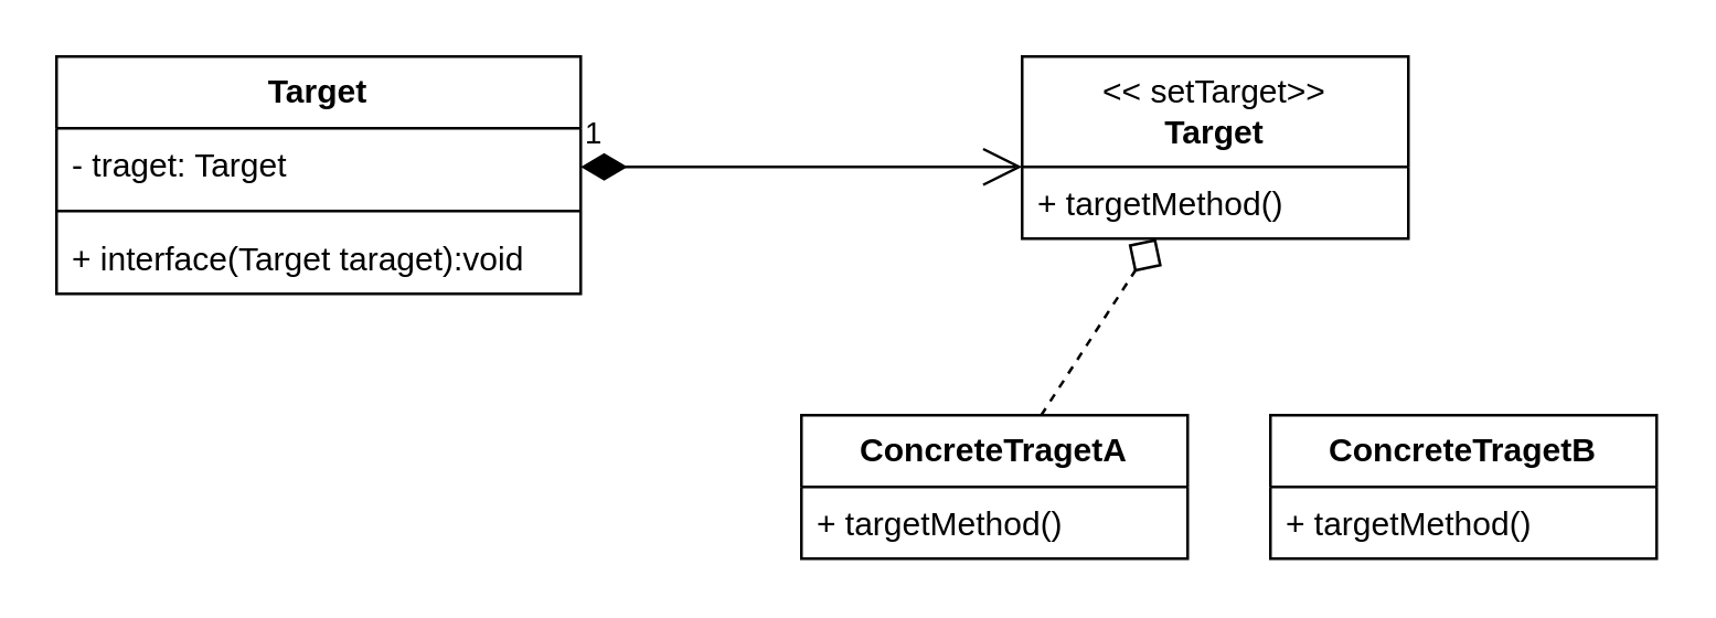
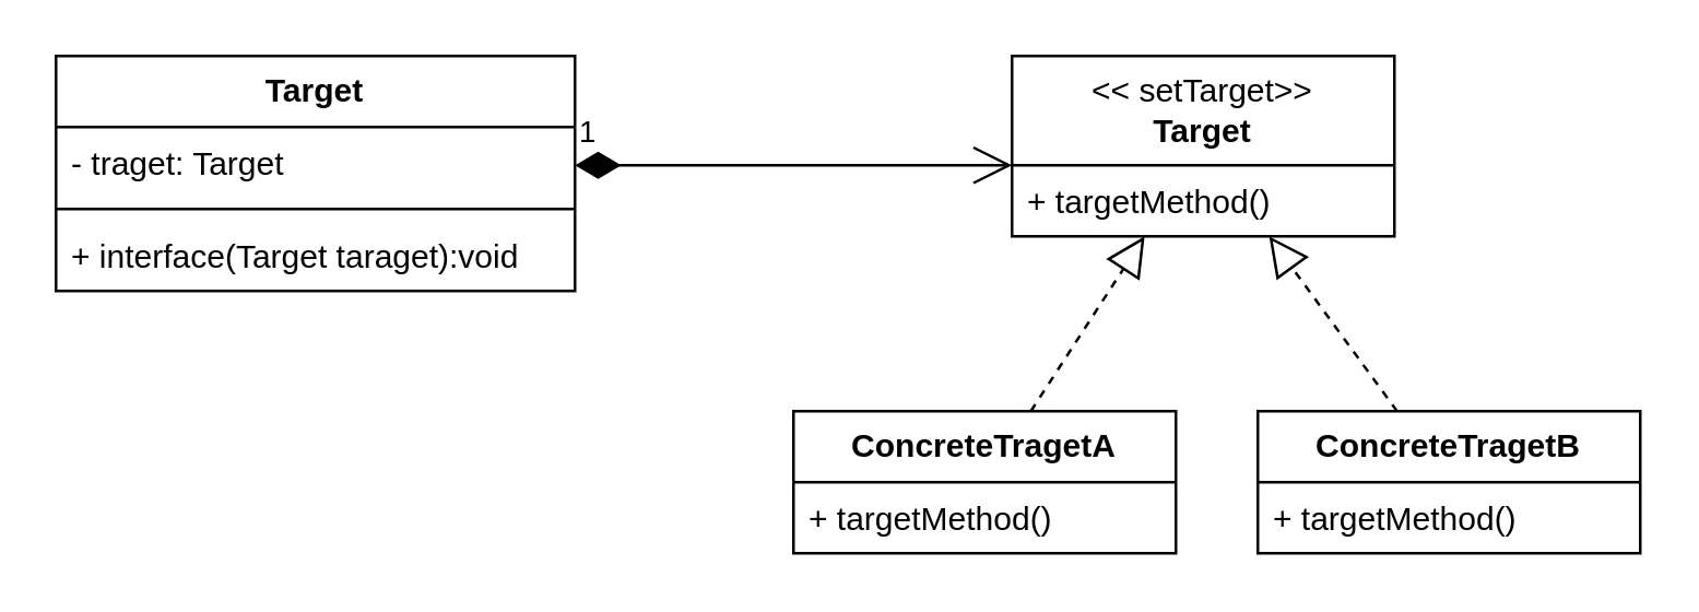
- <mxCell id="13" value="" style="endArrow=diamond;dashed=1;endFill=0;endSize=12;html=1;rounded=0;" edge="1" parent="1" source="9" target="2"><mxGeometry width="160" relative="1" as="geometry"><mxPoint x="220" y="210" as="sourcePoint" /><mxPoint x="380" y="210" as="targetPoint" /></mxGeometry></mxCell>
+ <mxCell id="13" value="" style="endArrow=block;dashed=1;endFill=0;endSize=12;html=1;rounded=0;" edge="1" parent="1" source="9" target="2"><mxGeometry width="160" relative="1" as="geometry"><mxPoint x="220" y="210" as="sourcePoint" /><mxPoint x="380" y="210" as="targetPoint" /></mxGeometry></mxCell>
+ <mxCell id="14" value="" style="endArrow=block;dashed=1;endFill=0;endSize=12;html=1;rounded=0;" edge="1" parent="1" source="11" target="2"><mxGeometry width="160" relative="1" as="geometry"><mxPoint x="220" y="210" as="sourcePoint" /><mxPoint x="380" y="210" as="targetPoint" /></mxGeometry></mxCell>
